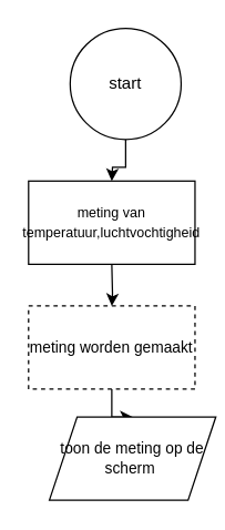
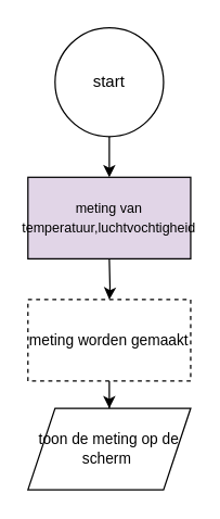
- <mxCell id="3" value="start" style="ellipse;whiteSpace=wrap;html=1;aspect=fixed;" vertex="1" parent="1"><mxGeometry x="50" y="20" width="80" height="80" as="geometry" /></mxCell>
+ <mxCell id="3" value="start" style="ellipse;whiteSpace=wrap;html=1;aspect=fixed;" vertex="1" parent="1"><mxGeometry x="40" y="20" width="80" height="80" as="geometry" /></mxCell>
- <mxCell id="8" value="&lt;font style=&quot;font-size: 10px;&quot;&gt;meting van temperatuur,luchtvochtigheid&lt;br&gt;&lt;/font&gt;" style="rounded=0;whiteSpace=wrap;html=1;fontSize=11;" vertex="1" parent="1"><mxGeometry x="20" y="130" width="120" height="60" as="geometry" /></mxCell>
+ <mxCell id="8" value="&lt;font style=&quot;font-size: 10px;&quot;&gt;meting van temperatuur,luchtvochtigheid&lt;br&gt;&lt;/font&gt;" style="rounded=0;whiteSpace=wrap;html=1;fontSize=11;fillColor=#e1d5e7;" vertex="1" parent="1"><mxGeometry x="20" y="130" width="120" height="60" as="geometry" /></mxCell>
- <mxCell id="7" value="toon de meting op de scherm&amp;nbsp;" style="shape=parallelogram;perimeter=parallelogramPerimeter;whiteSpace=wrap;html=1;fixedSize=1;fontSize=11;" vertex="1" parent="1"><mxGeometry x="35" y="300" width="120" height="60" as="geometry" /></mxCell>
+ <mxCell id="7" value="toon de meting op de scherm&amp;nbsp;" style="shape=parallelogram;perimeter=parallelogramPerimeter;whiteSpace=wrap;html=1;fixedSize=1;fontSize=11;" vertex="1" parent="1"><mxGeometry x="20" y="300" width="120" height="60" as="geometry" /></mxCell>
